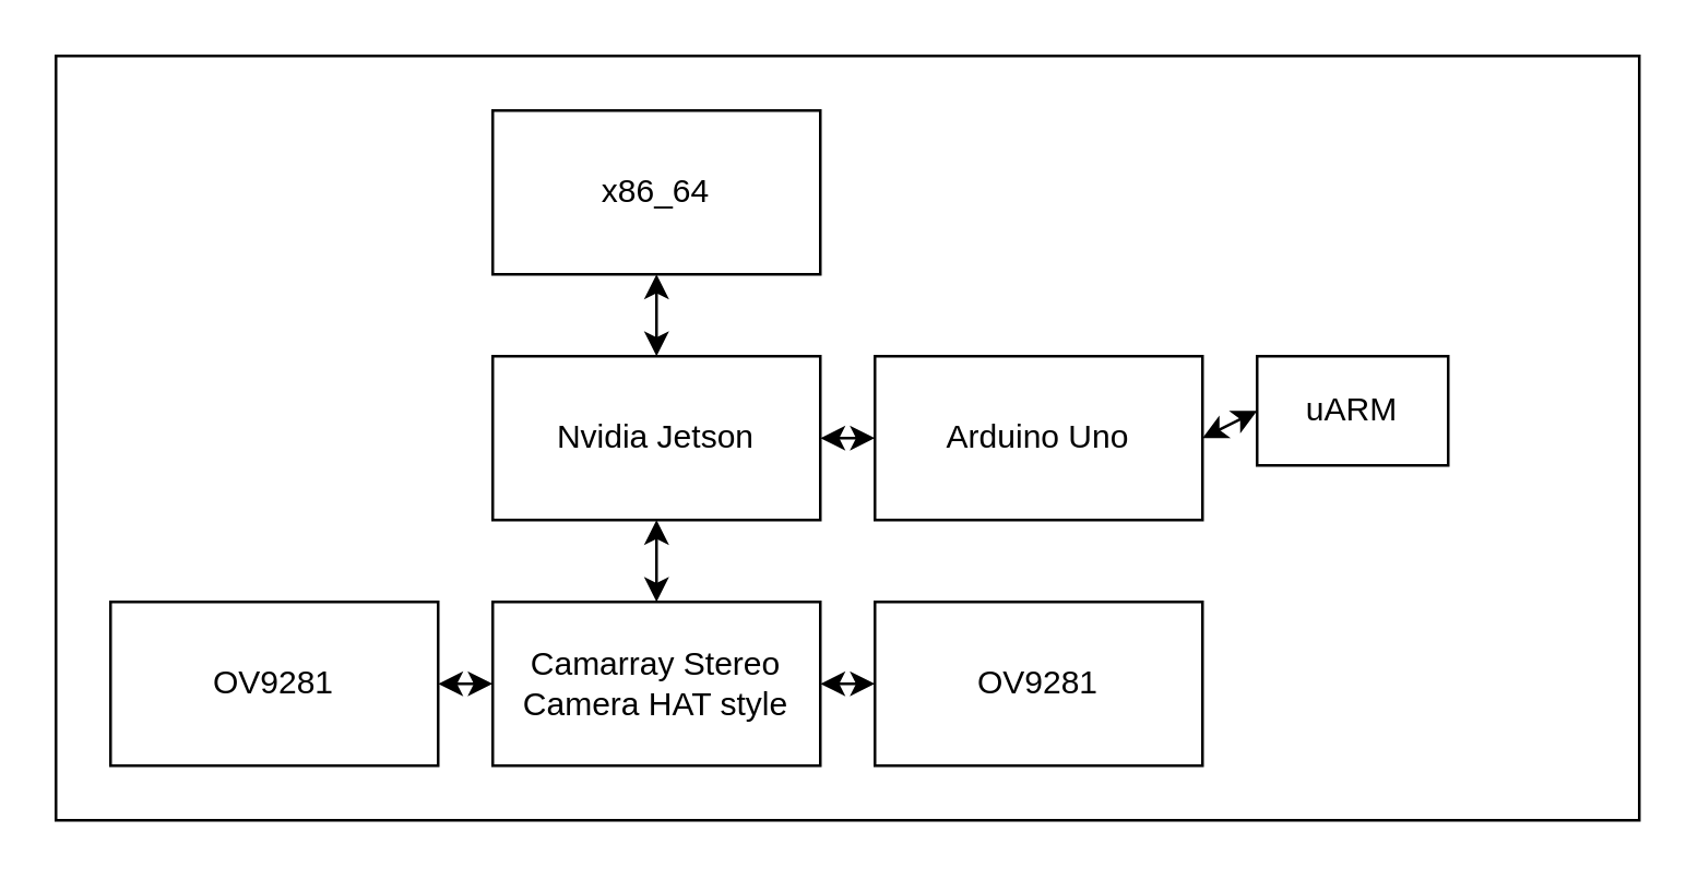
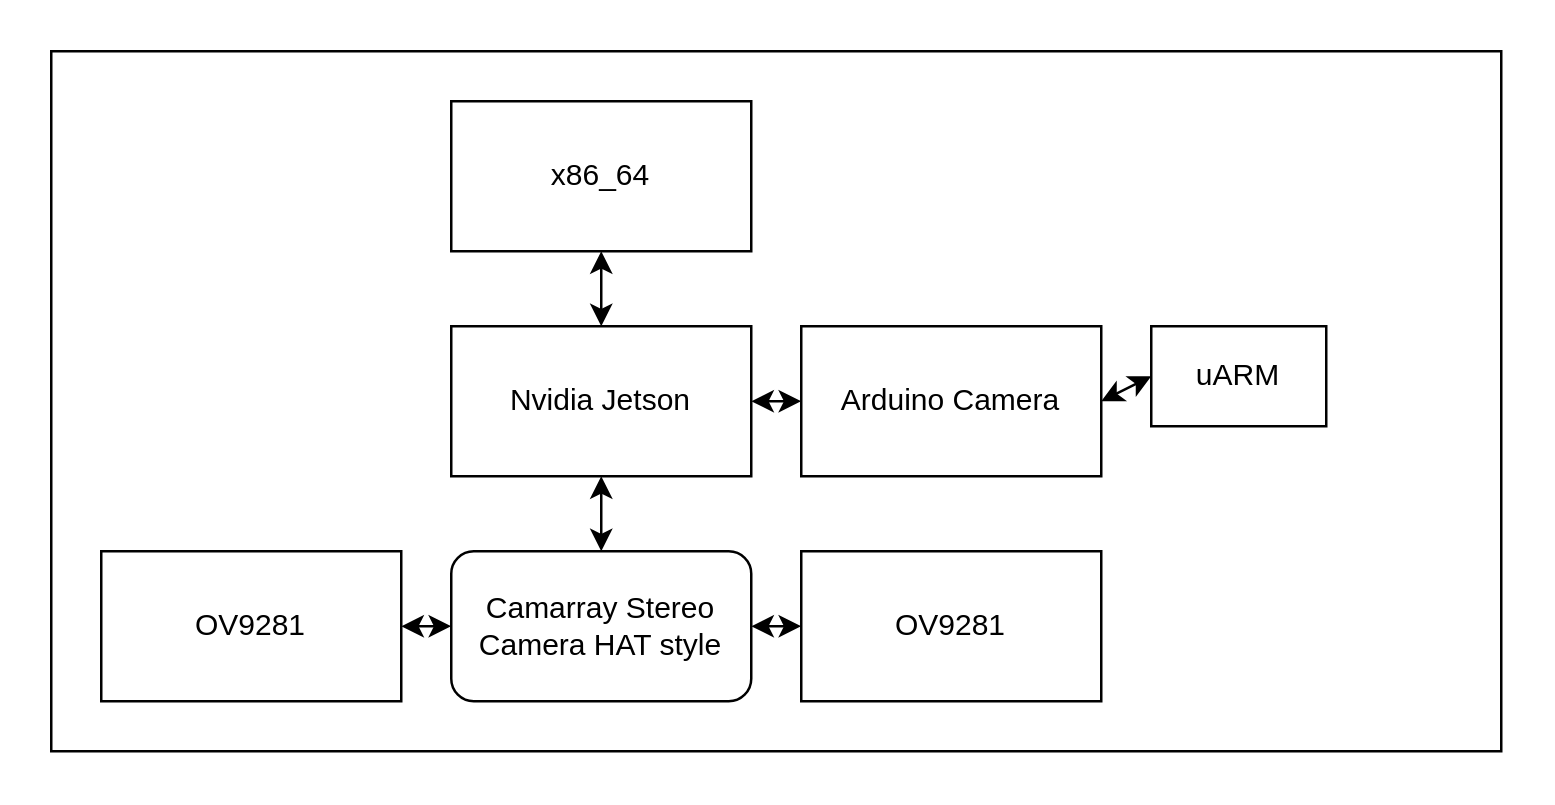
- <mxCell id="3" value="Arduino Uno" style="rounded=0;whiteSpace=wrap;html=1;" vertex="1" parent="1"><mxGeometry x="320" y="130" width="120" height="60" as="geometry" /></mxCell>
+ <mxCell id="3" value="Arduino Camera" style="rounded=0;whiteSpace=wrap;html=1;" vertex="1" parent="1"><mxGeometry x="320" y="130" width="120" height="60" as="geometry" /></mxCell>
- <mxCell id="5" value="&lt;div&gt;Camarray Stereo Camera HAT style&lt;/div&gt;" style="rounded=0;whiteSpace=wrap;html=1;" vertex="1" parent="1"><mxGeometry x="180" y="220" width="120" height="60" as="geometry" /></mxCell>
+ <mxCell id="5" value="&lt;div&gt;Camarray Stereo Camera HAT style&lt;/div&gt;" style="whiteSpace=wrap;html=1;rounded=1;" vertex="1" parent="1"><mxGeometry x="180" y="220" width="120" height="60" as="geometry" /></mxCell>
